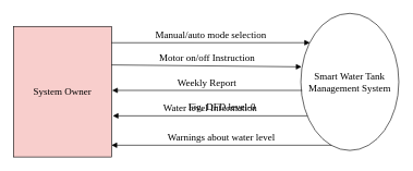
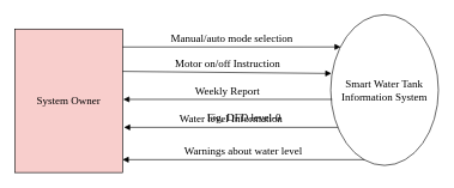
- <mxCell id="2" value="Smart Water Tank Management System" style="ellipse;whiteSpace=wrap;html=1;fontFamily=Times New Roman;fontSize=15;" parent="1" vertex="1"><mxGeometry x="460" y="20" width="150" height="210" as="geometry" /></mxCell>
+ <mxCell id="2" value="Smart Water Tank Information System" style="ellipse;whiteSpace=wrap;html=1;fontFamily=Times New Roman;fontSize=15;" parent="1" vertex="1"><mxGeometry x="460" y="20" width="150" height="210" as="geometry" /></mxCell>
